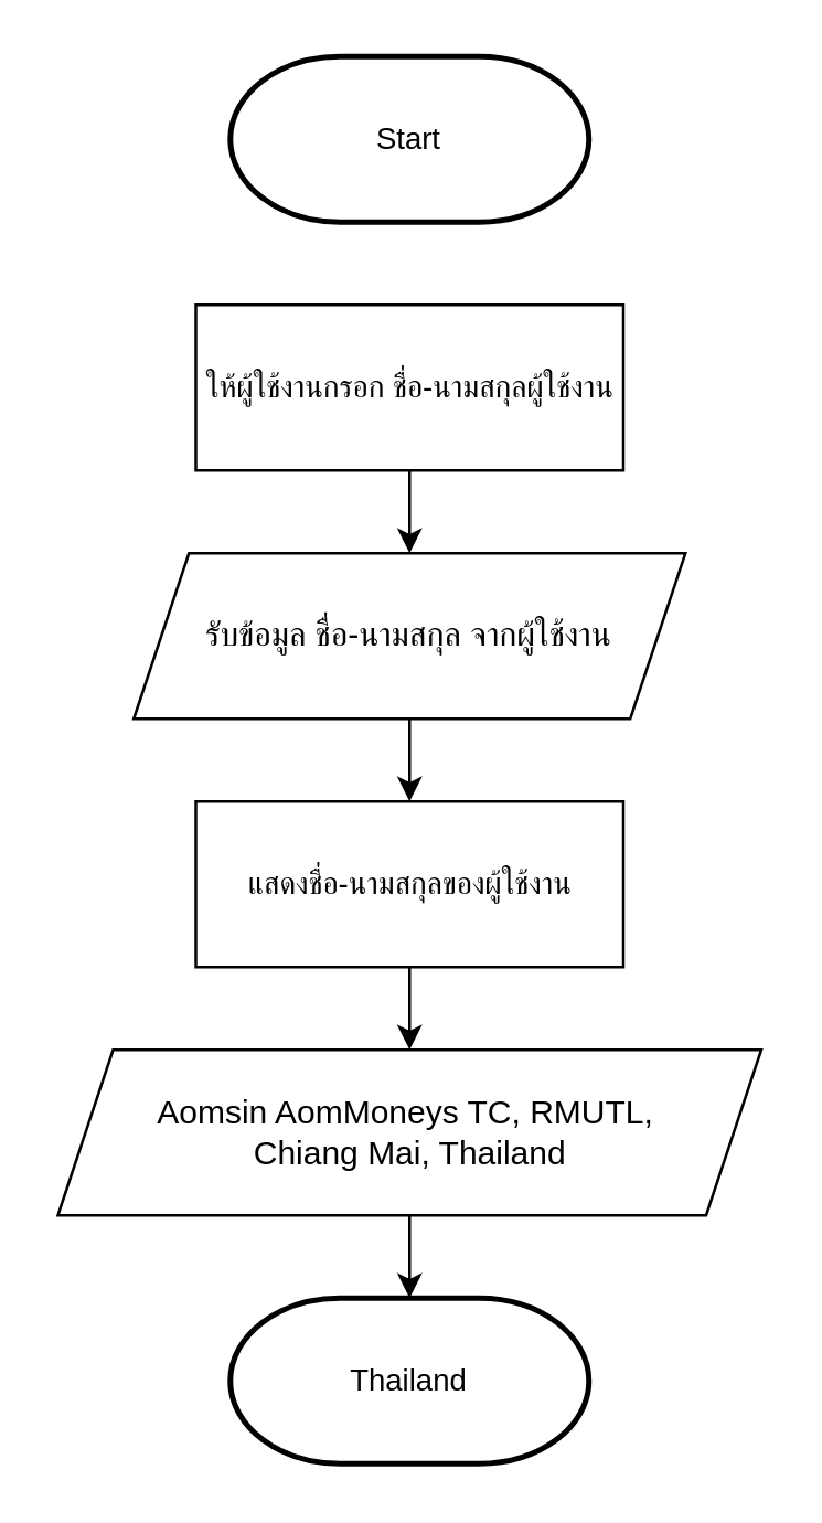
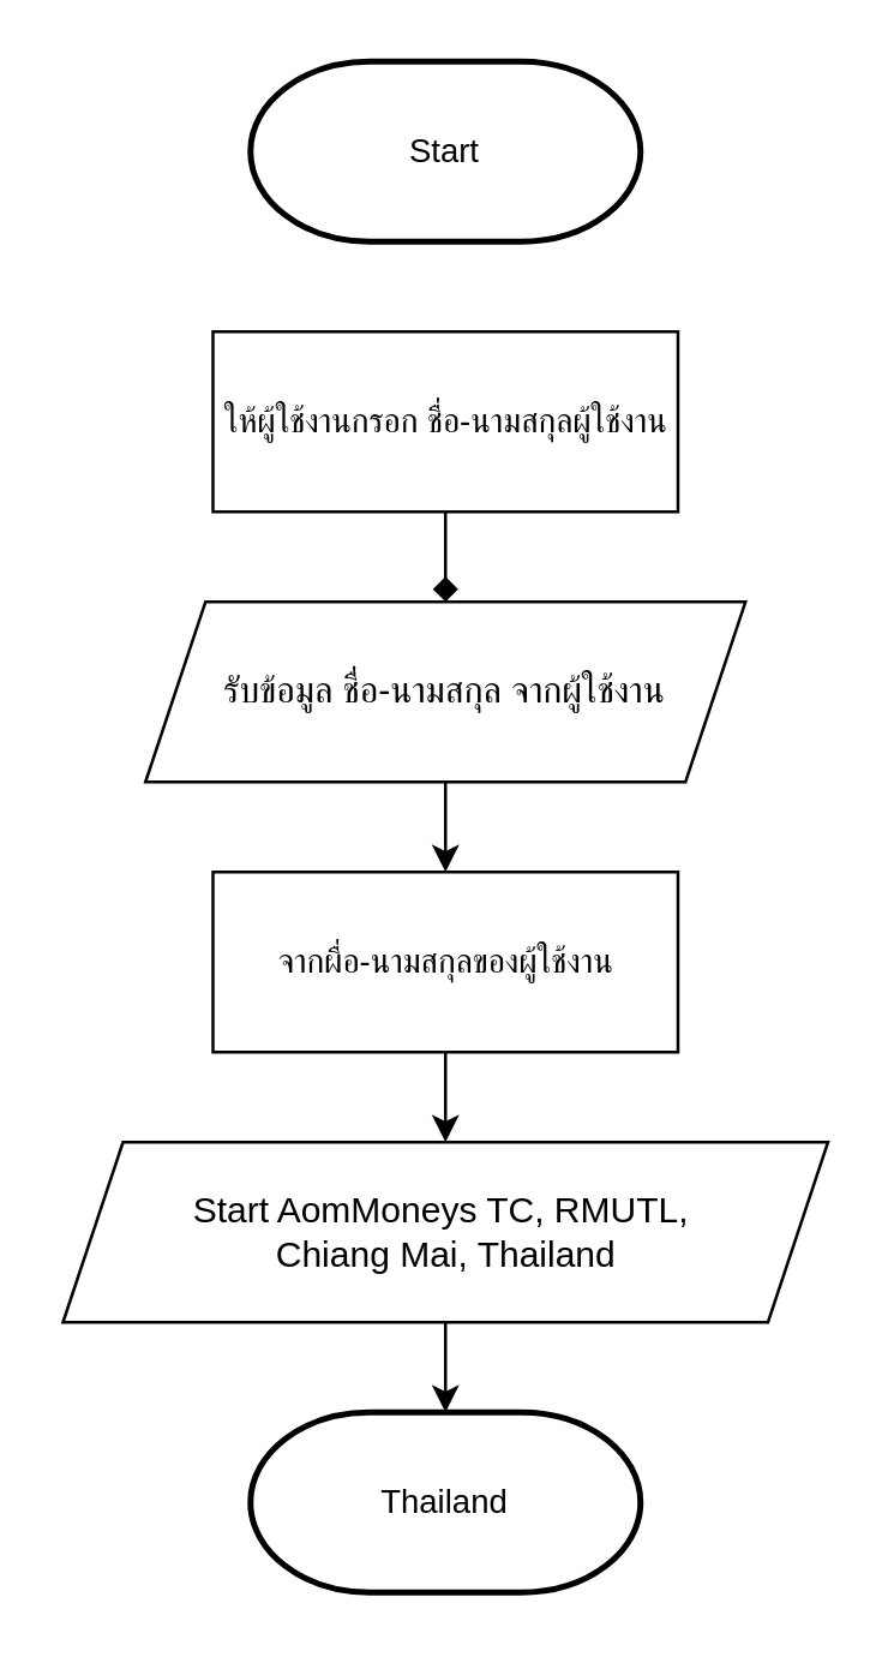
- <mxCell id="5" value="" style="edgeStyle=orthogonalEdgeStyle;rounded=0;orthogonalLoop=1;jettySize=auto;html=1;" edge="1" parent="1" source="6" target="4"><mxGeometry relative="1" as="geometry" /></mxCell>
+ <mxCell id="5" value="" style="edgeStyle=orthogonalEdgeStyle;rounded=0;orthogonalLoop=1;jettySize=auto;html=1;endArrow=diamond;" edge="1" parent="1" source="6" target="4"><mxGeometry relative="1" as="geometry" /></mxCell>
- <mxCell id="8" value="&lt;font style=&quot;font-size: 11px;&quot;&gt;แสดงชื่อ-นามสกุลของผู้ใช้งาน&lt;/font&gt;" style="rounded=0;whiteSpace=wrap;html=1;" vertex="1" parent="1"><mxGeometry x="70.5" y="290" width="155" height="60" as="geometry" /></mxCell>
+ <mxCell id="8" value="&lt;font style=&quot;font-size: 11px;&quot;&gt;จากผื่อ-นามสกุลของผู้ใช้งาน&lt;/font&gt;" style="rounded=0;whiteSpace=wrap;html=1;" vertex="1" parent="1"><mxGeometry x="70.5" y="290" width="155" height="60" as="geometry" /></mxCell>
- <mxCell id="10" value="Aomsin AomMoneys TC, RMUTL,&amp;nbsp;&lt;div&gt;Chiang Mai, Thailand&lt;/div&gt;" style="shape=parallelogram;perimeter=parallelogramPerimeter;whiteSpace=wrap;html=1;fixedSize=1;" vertex="1" parent="1"><mxGeometry x="20.5" y="380" width="255" height="60" as="geometry" /></mxCell>
+ <mxCell id="10" value="Start AomMoneys TC, RMUTL,&amp;nbsp;&lt;div&gt;Chiang Mai, Thailand&lt;/div&gt;" style="shape=parallelogram;perimeter=parallelogramPerimeter;whiteSpace=wrap;html=1;fixedSize=1;" vertex="1" parent="1"><mxGeometry x="20.5" y="380" width="255" height="60" as="geometry" /></mxCell>
